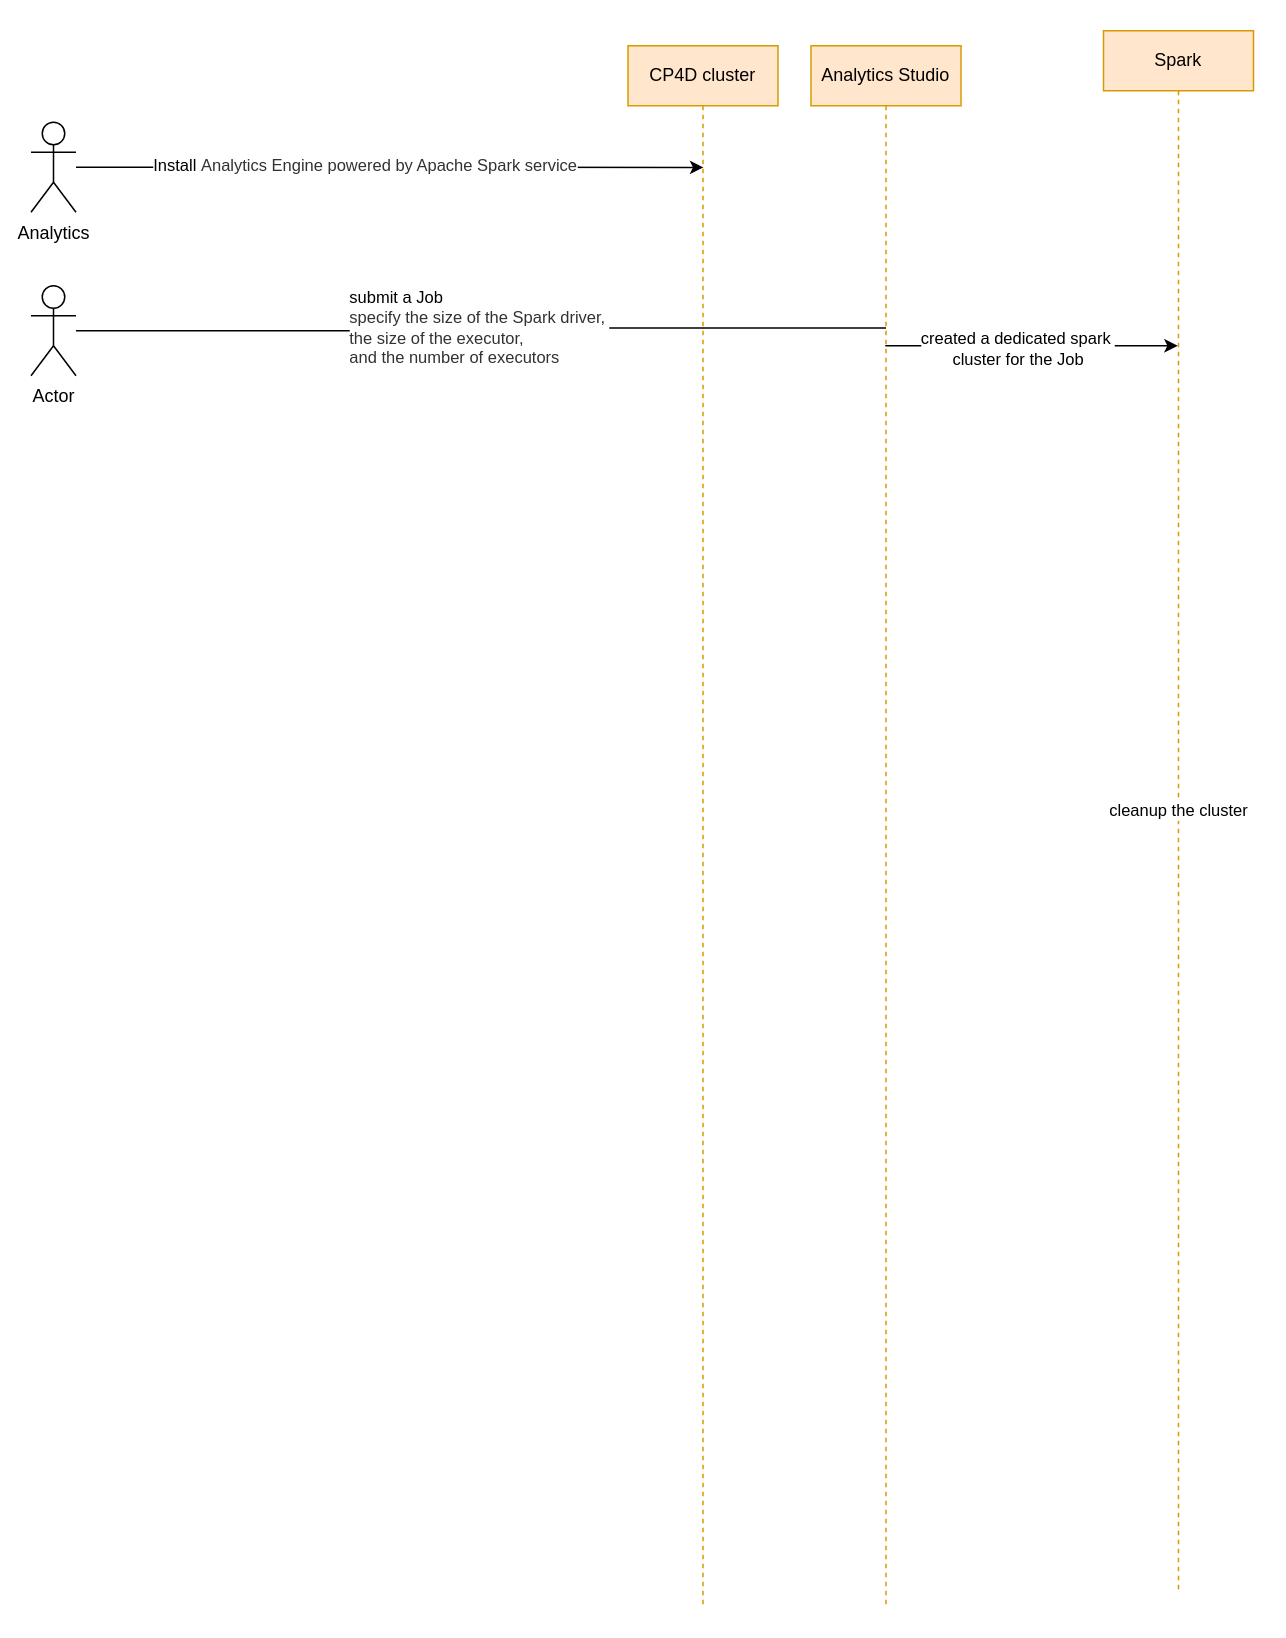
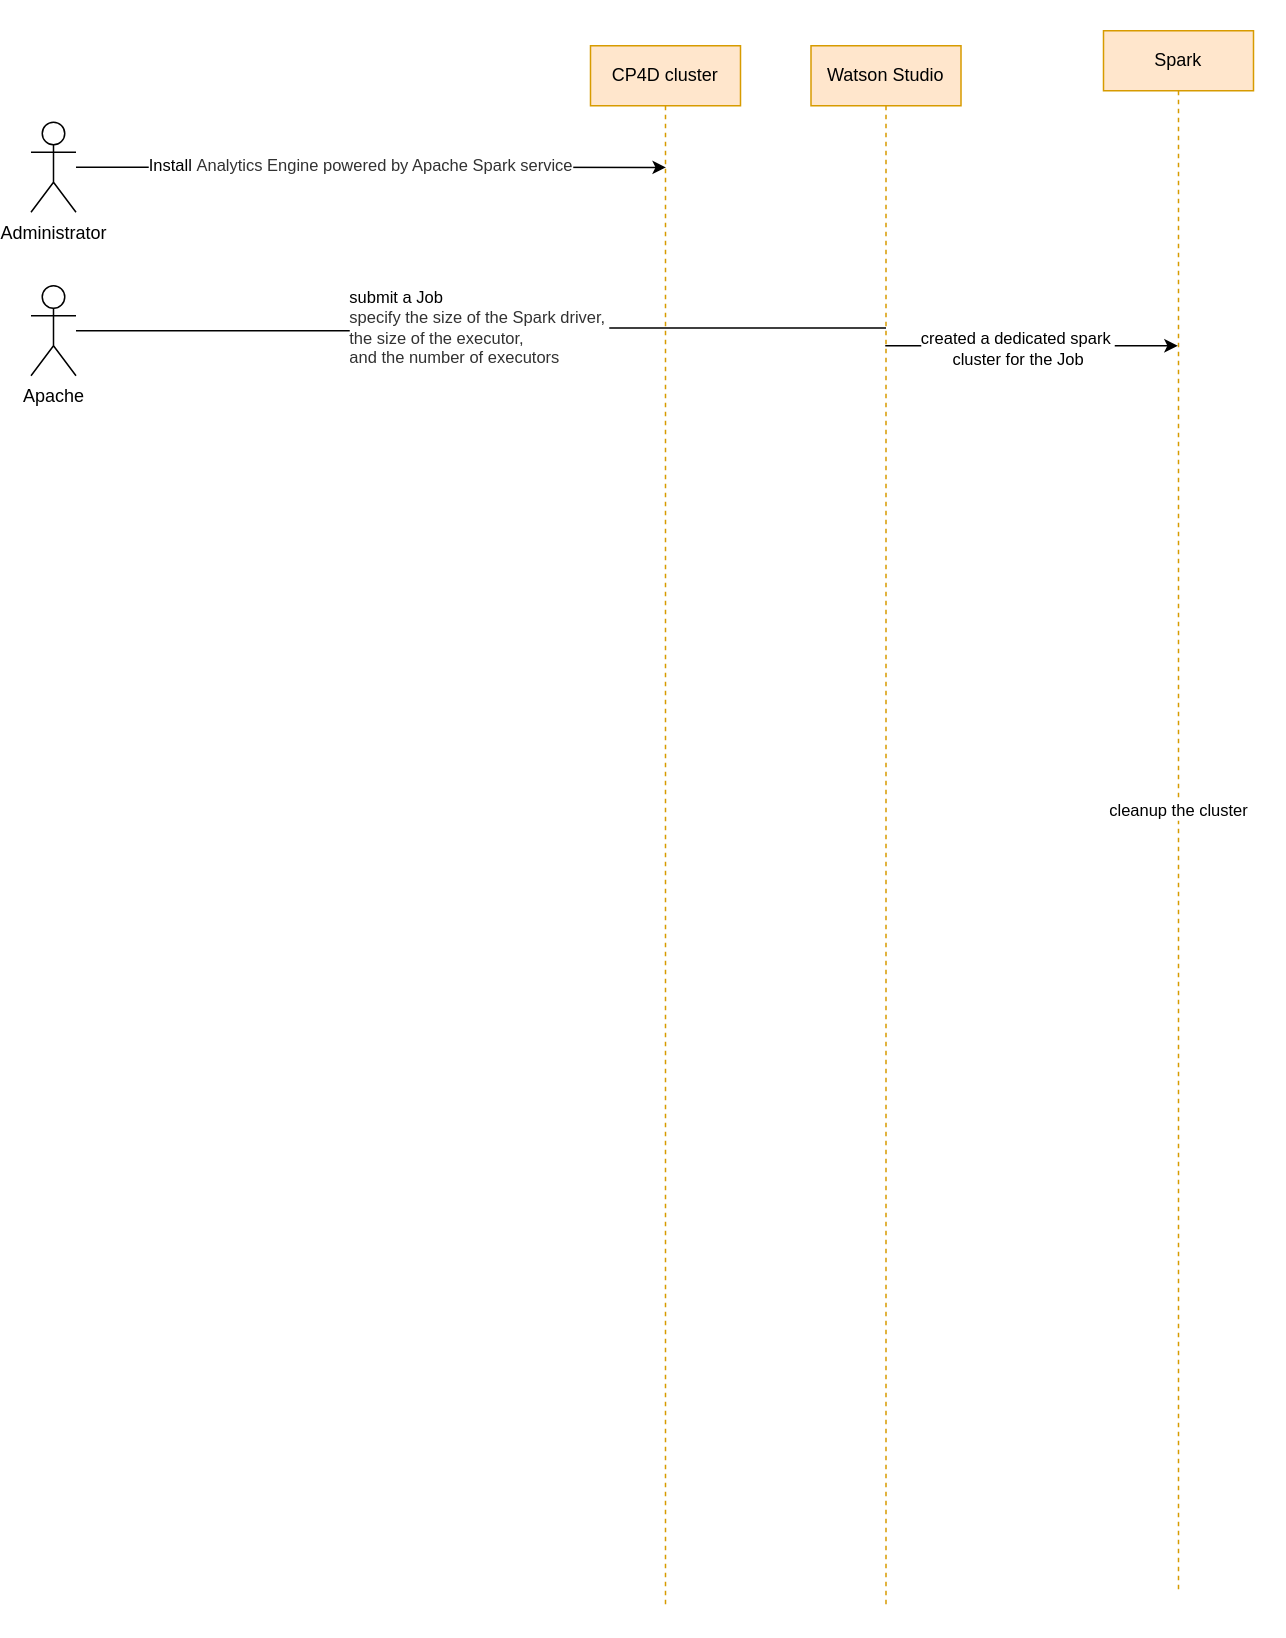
- <mxCell id="12" value="Analytics Studio" style="shape=umlLifeline;perimeter=lifelinePerimeter;whiteSpace=wrap;html=1;container=1;collapsible=0;recursiveResize=0;outlineConnect=0;fillColor=#ffe6cc;strokeColor=#d79b00;" vertex="1" parent="1"><mxGeometry x="540" y="30" width="100" height="1040" as="geometry" /></mxCell>
+ <mxCell id="12" value="Watson Studio" style="shape=umlLifeline;perimeter=lifelinePerimeter;whiteSpace=wrap;html=1;container=1;collapsible=0;recursiveResize=0;outlineConnect=0;fillColor=#ffe6cc;strokeColor=#d79b00;" vertex="1" parent="1"><mxGeometry x="540" y="30" width="100" height="1040" as="geometry" /></mxCell>
- <mxCell id="3" value="Analytics" style="shape=umlActor;verticalLabelPosition=bottom;verticalAlign=top;html=1;outlineConnect=0;" vertex="1" parent="1"><mxGeometry x="20" y="81" width="30" height="60" as="geometry" /></mxCell>
+ <mxCell id="3" value="Administrator" style="shape=umlActor;verticalLabelPosition=bottom;verticalAlign=top;html=1;outlineConnect=0;" vertex="1" parent="1"><mxGeometry x="20" y="81" width="30" height="60" as="geometry" /></mxCell>
- <mxCell id="7" value="Actor" style="shape=umlActor;verticalLabelPosition=bottom;verticalAlign=top;html=1;outlineConnect=0;" vertex="1" parent="1"><mxGeometry x="20" y="190" width="30" height="60" as="geometry" /></mxCell>
+ <mxCell id="7" value="Apache" style="shape=umlActor;verticalLabelPosition=bottom;verticalAlign=top;html=1;outlineConnect=0;" vertex="1" parent="1"><mxGeometry x="20" y="190" width="30" height="60" as="geometry" /></mxCell>
- <mxCell id="5" value="CP4D cluster" style="shape=umlLifeline;perimeter=lifelinePerimeter;whiteSpace=wrap;html=1;container=1;collapsible=0;recursiveResize=0;outlineConnect=0;fillColor=#ffe6cc;strokeColor=#d79b00;" vertex="1" parent="1"><mxGeometry x="418" y="30" width="100" height="1040" as="geometry" /></mxCell>
+ <mxCell id="5" value="CP4D cluster" style="shape=umlLifeline;perimeter=lifelinePerimeter;whiteSpace=wrap;html=1;container=1;collapsible=0;recursiveResize=0;outlineConnect=0;fillColor=#ffe6cc;strokeColor=#d79b00;" vertex="1" parent="1"><mxGeometry x="393" y="30" width="100" height="1040" as="geometry" /></mxCell>
